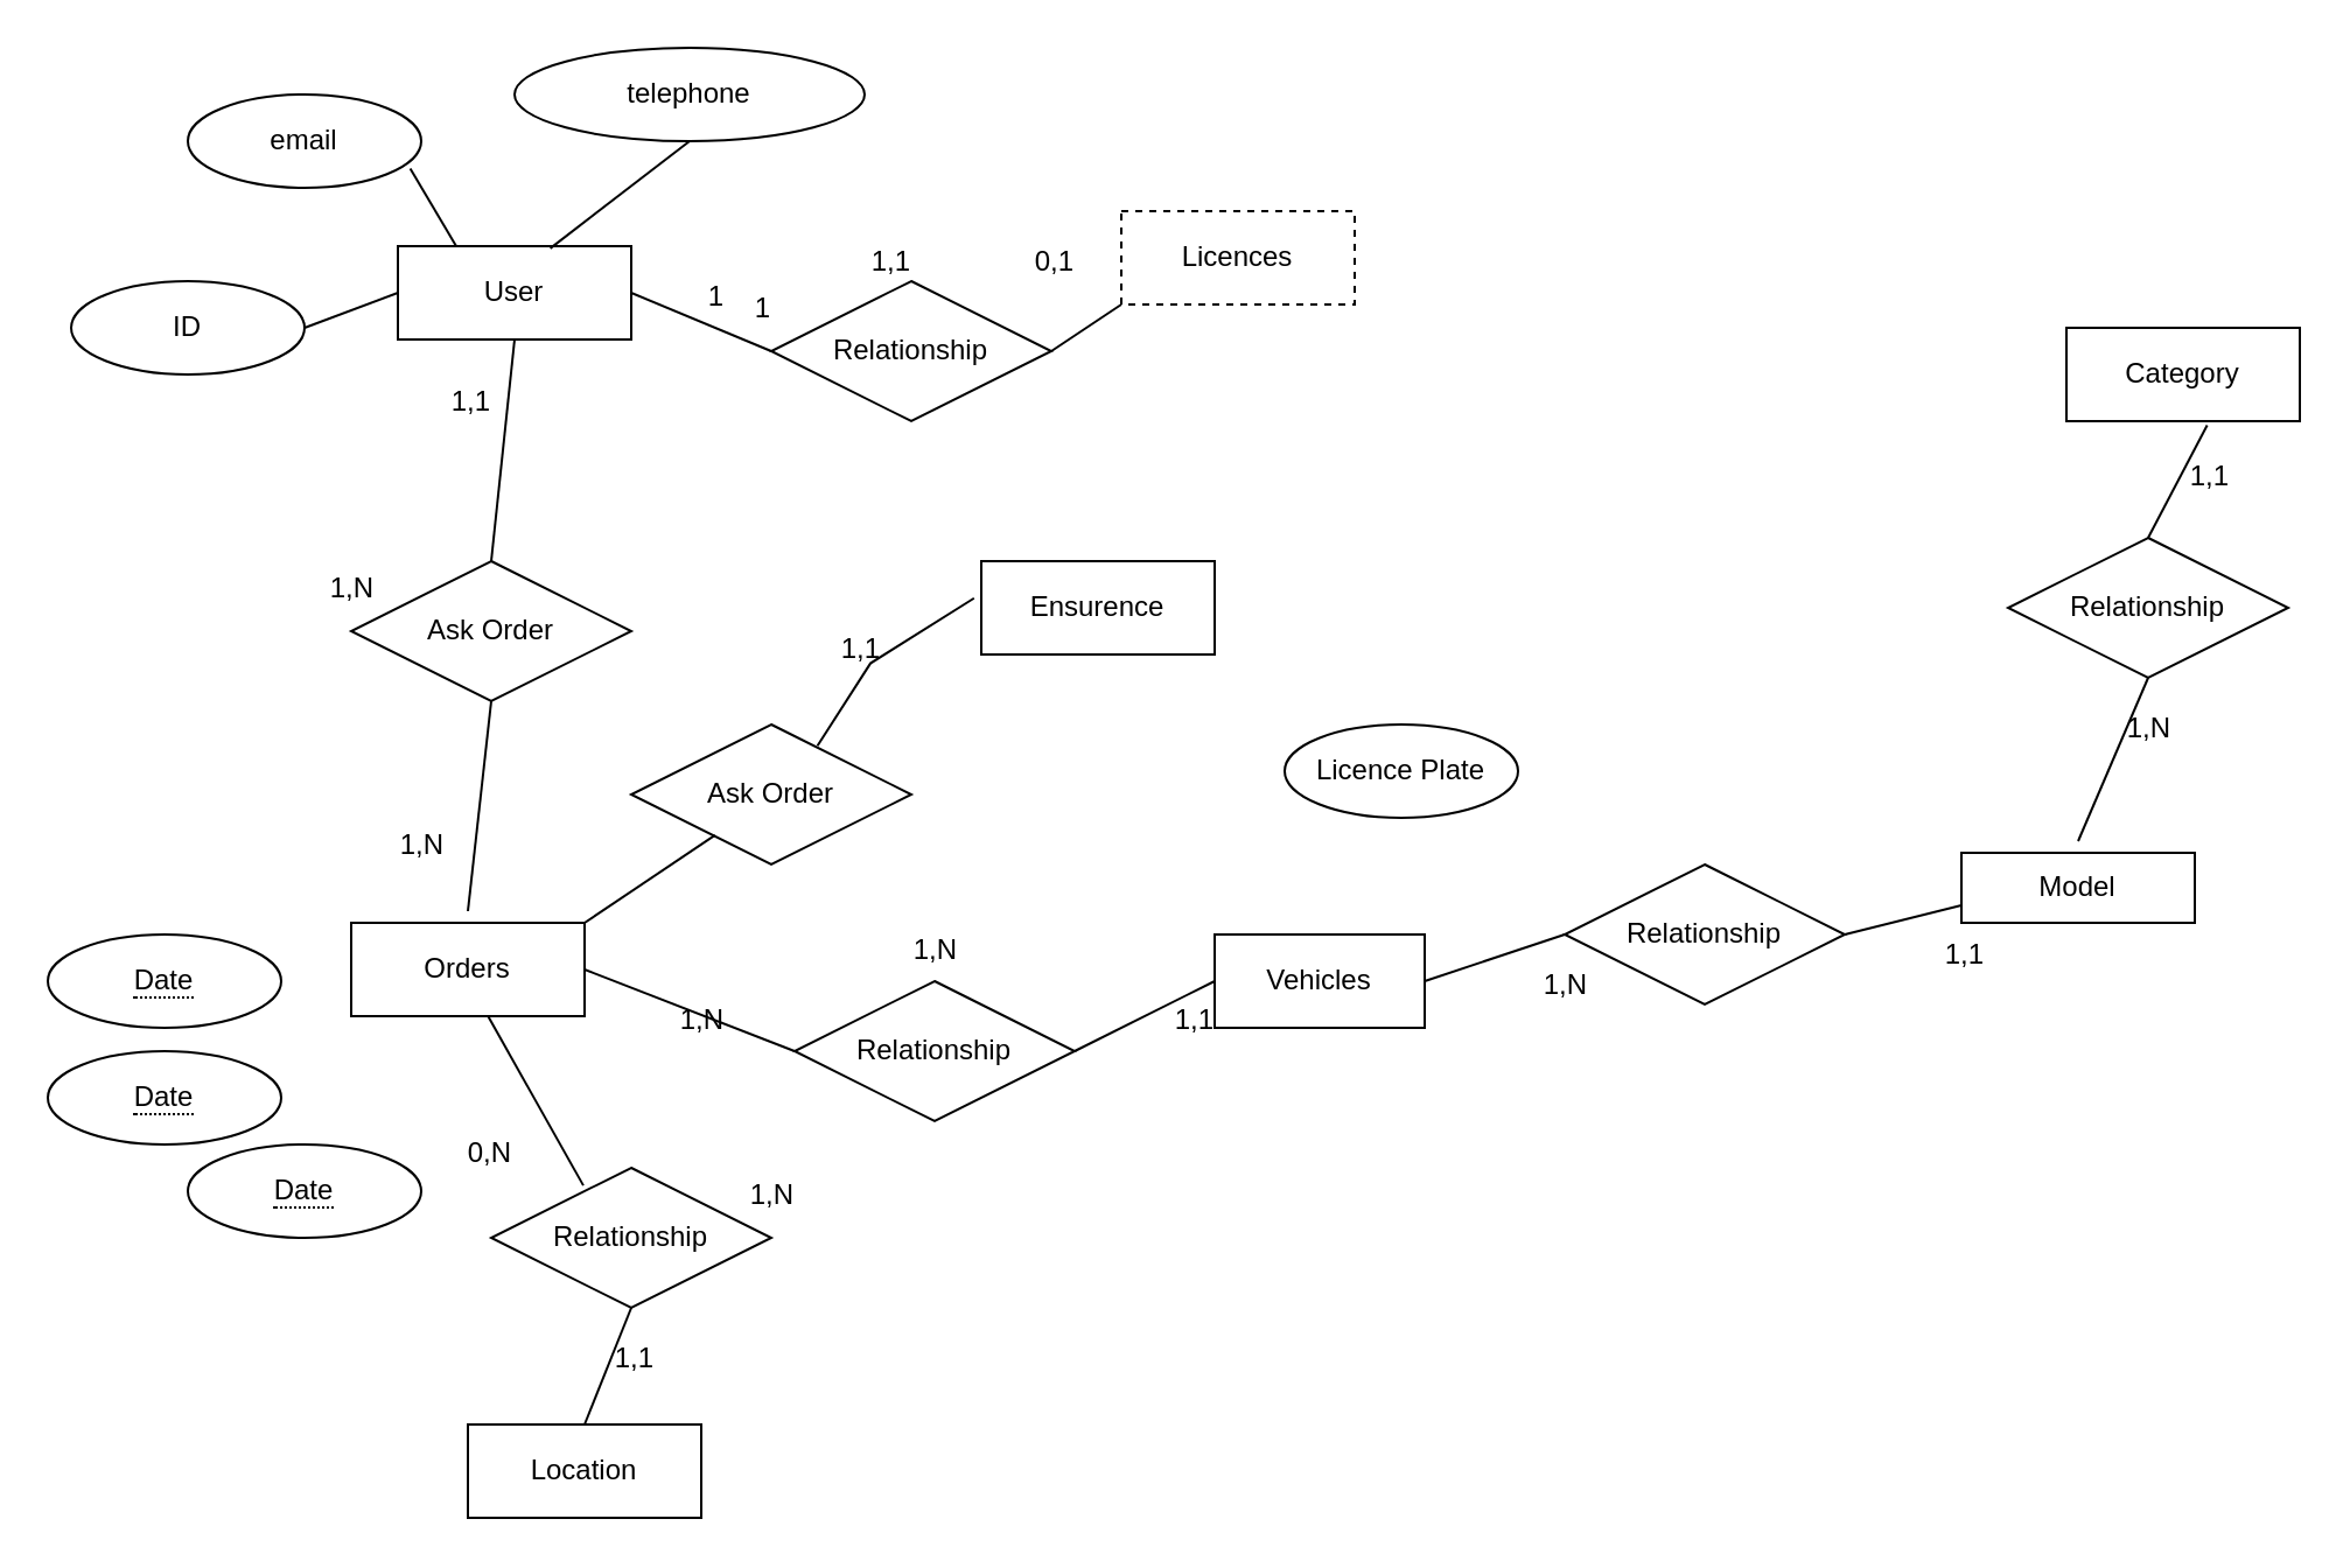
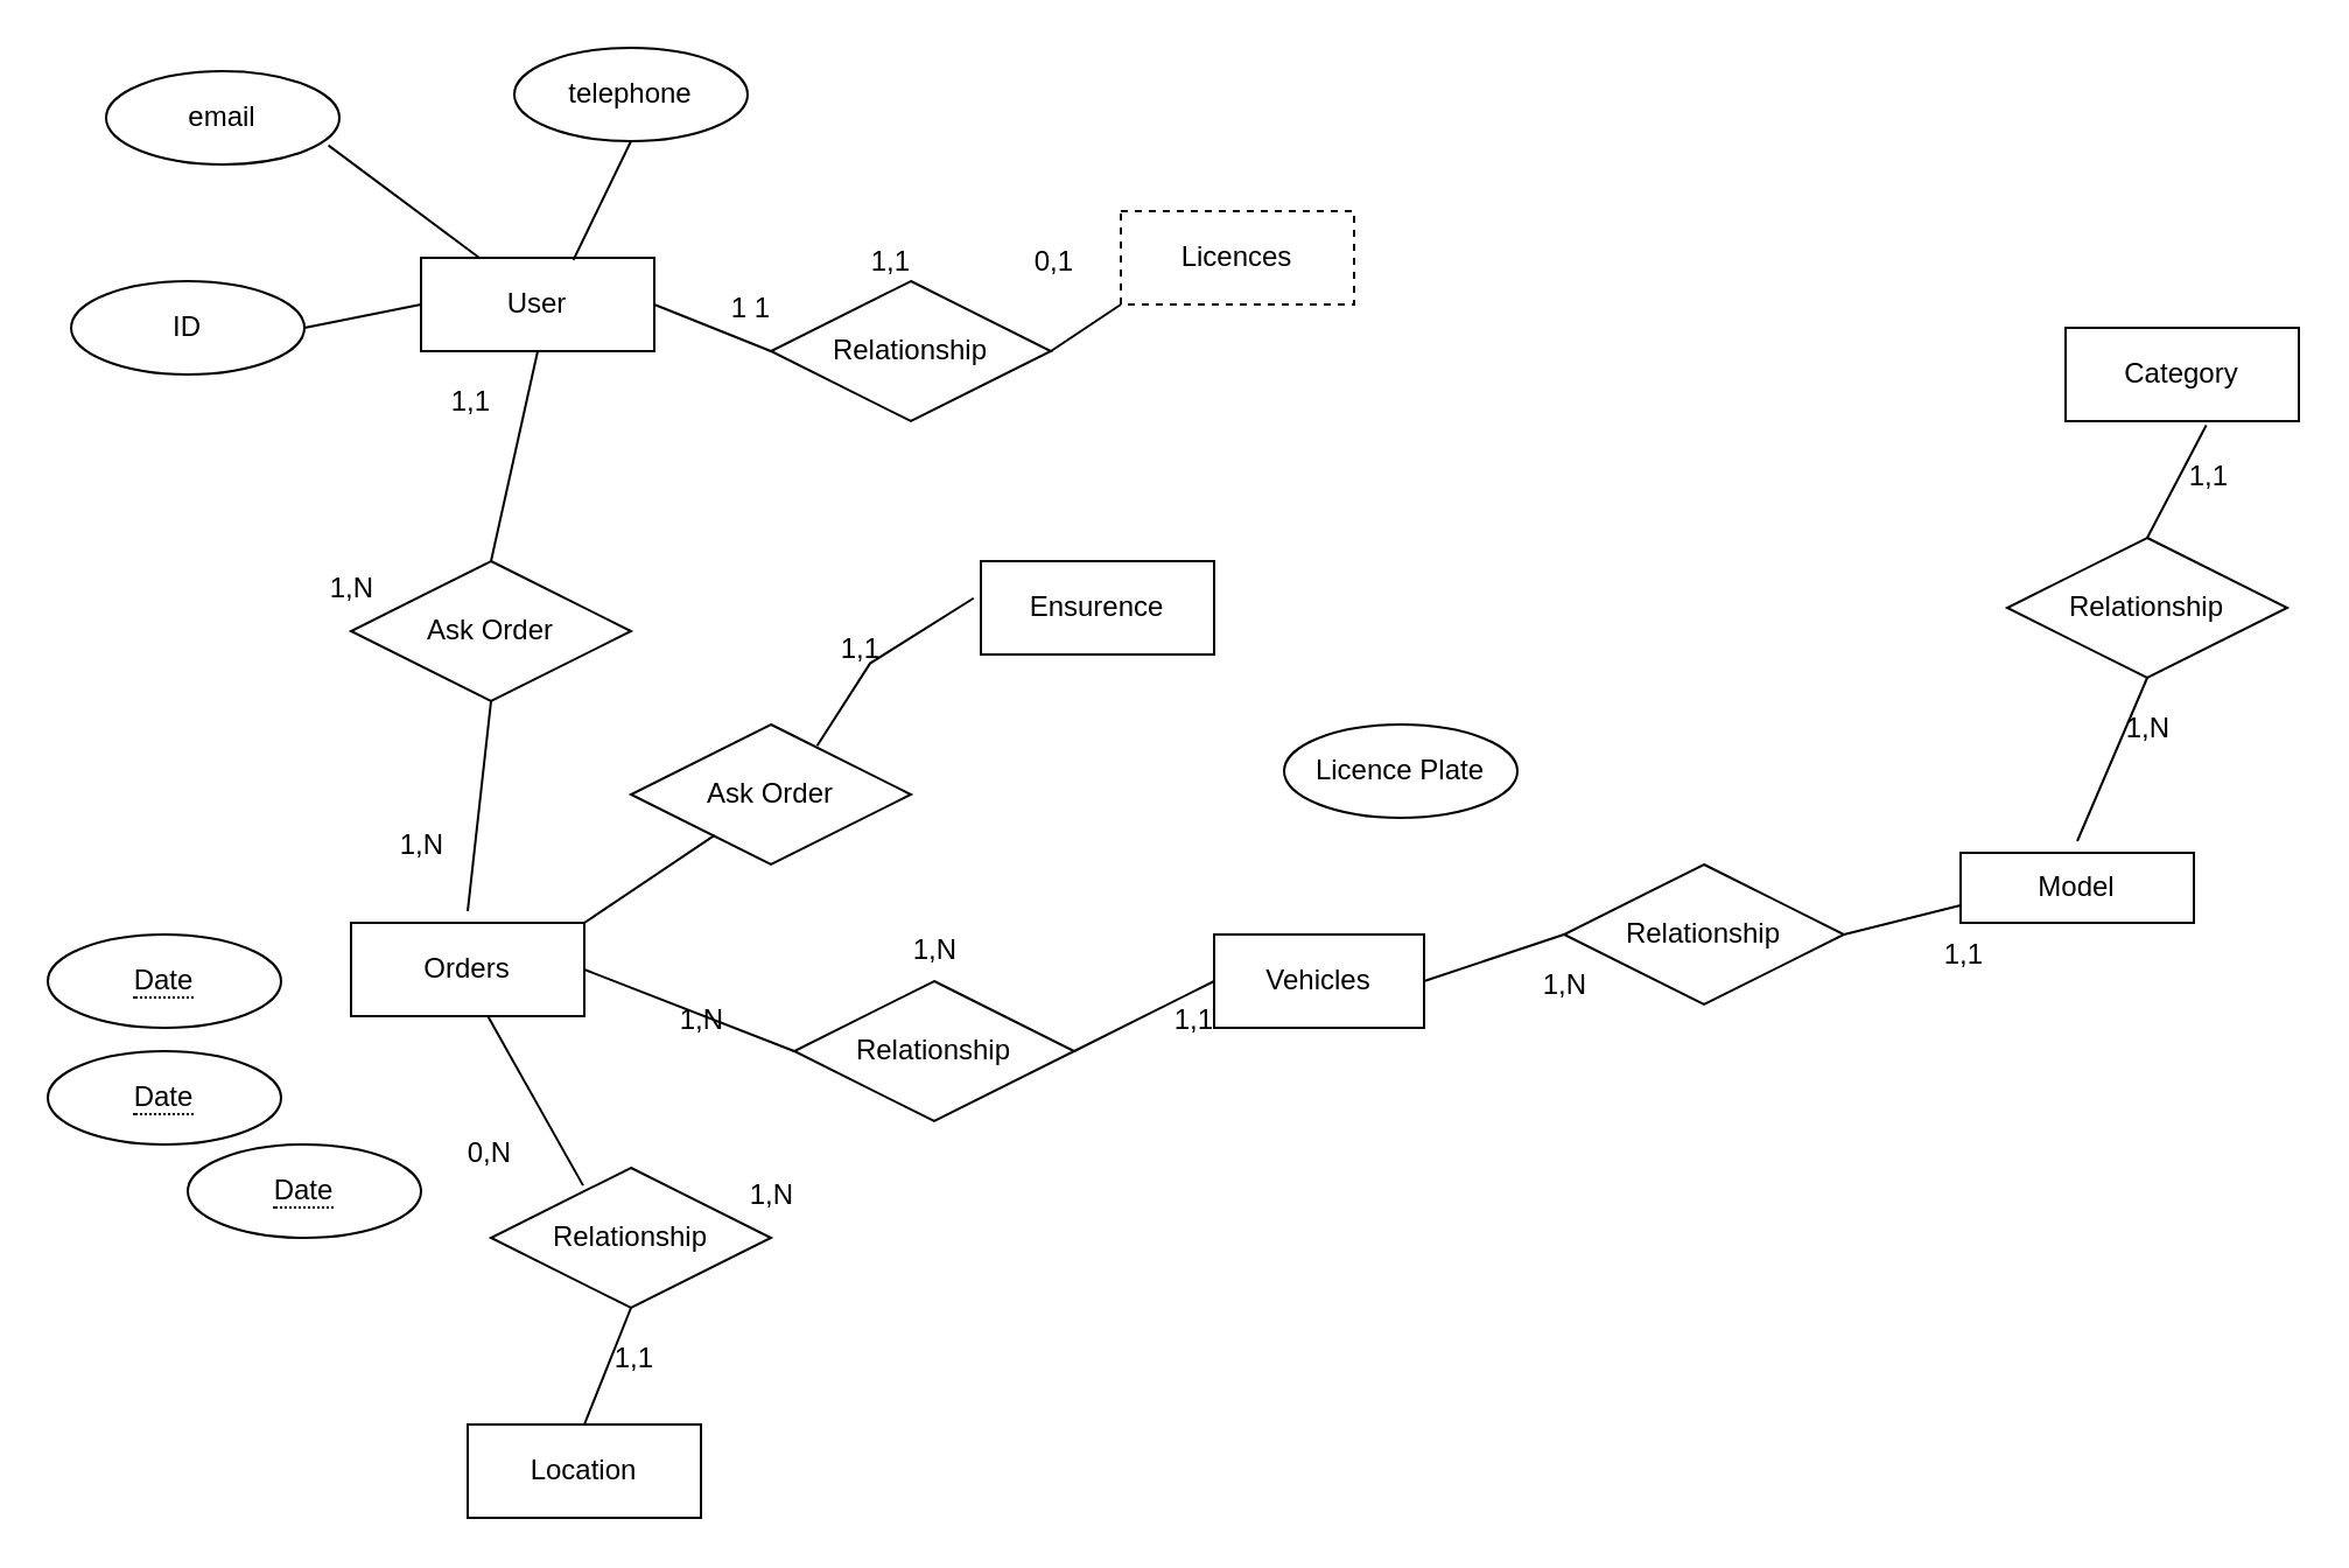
- <mxCell id="5" value="telephone" style="ellipse;whiteSpace=wrap;html=1;align=center;" vertex="1" parent="1"><mxGeometry x="220" y="20" width="150" height="40" as="geometry" /></mxCell>
+ <mxCell id="5" value="telephone" style="ellipse;whiteSpace=wrap;html=1;align=center;" vertex="1" parent="1"><mxGeometry x="220" y="20" width="100" height="40" as="geometry" /></mxCell>
- <mxCell id="4" value="email" style="ellipse;whiteSpace=wrap;html=1;align=center;" vertex="1" parent="1"><mxGeometry x="80" y="40" width="100" height="40" as="geometry" /></mxCell>
+ <mxCell id="4" value="email" style="ellipse;whiteSpace=wrap;html=1;align=center;" vertex="1" parent="1"><mxGeometry x="45" y="30" width="100" height="40" as="geometry" /></mxCell>
- <mxCell id="2" value="User" style="whiteSpace=wrap;html=1;align=center;" vertex="1" parent="1"><mxGeometry x="170" y="105" width="100" height="40" as="geometry" /></mxCell>
+ <mxCell id="2" value="User" style="whiteSpace=wrap;html=1;align=center;" vertex="1" parent="1"><mxGeometry x="180" y="110" width="100" height="40" as="geometry" /></mxCell>
